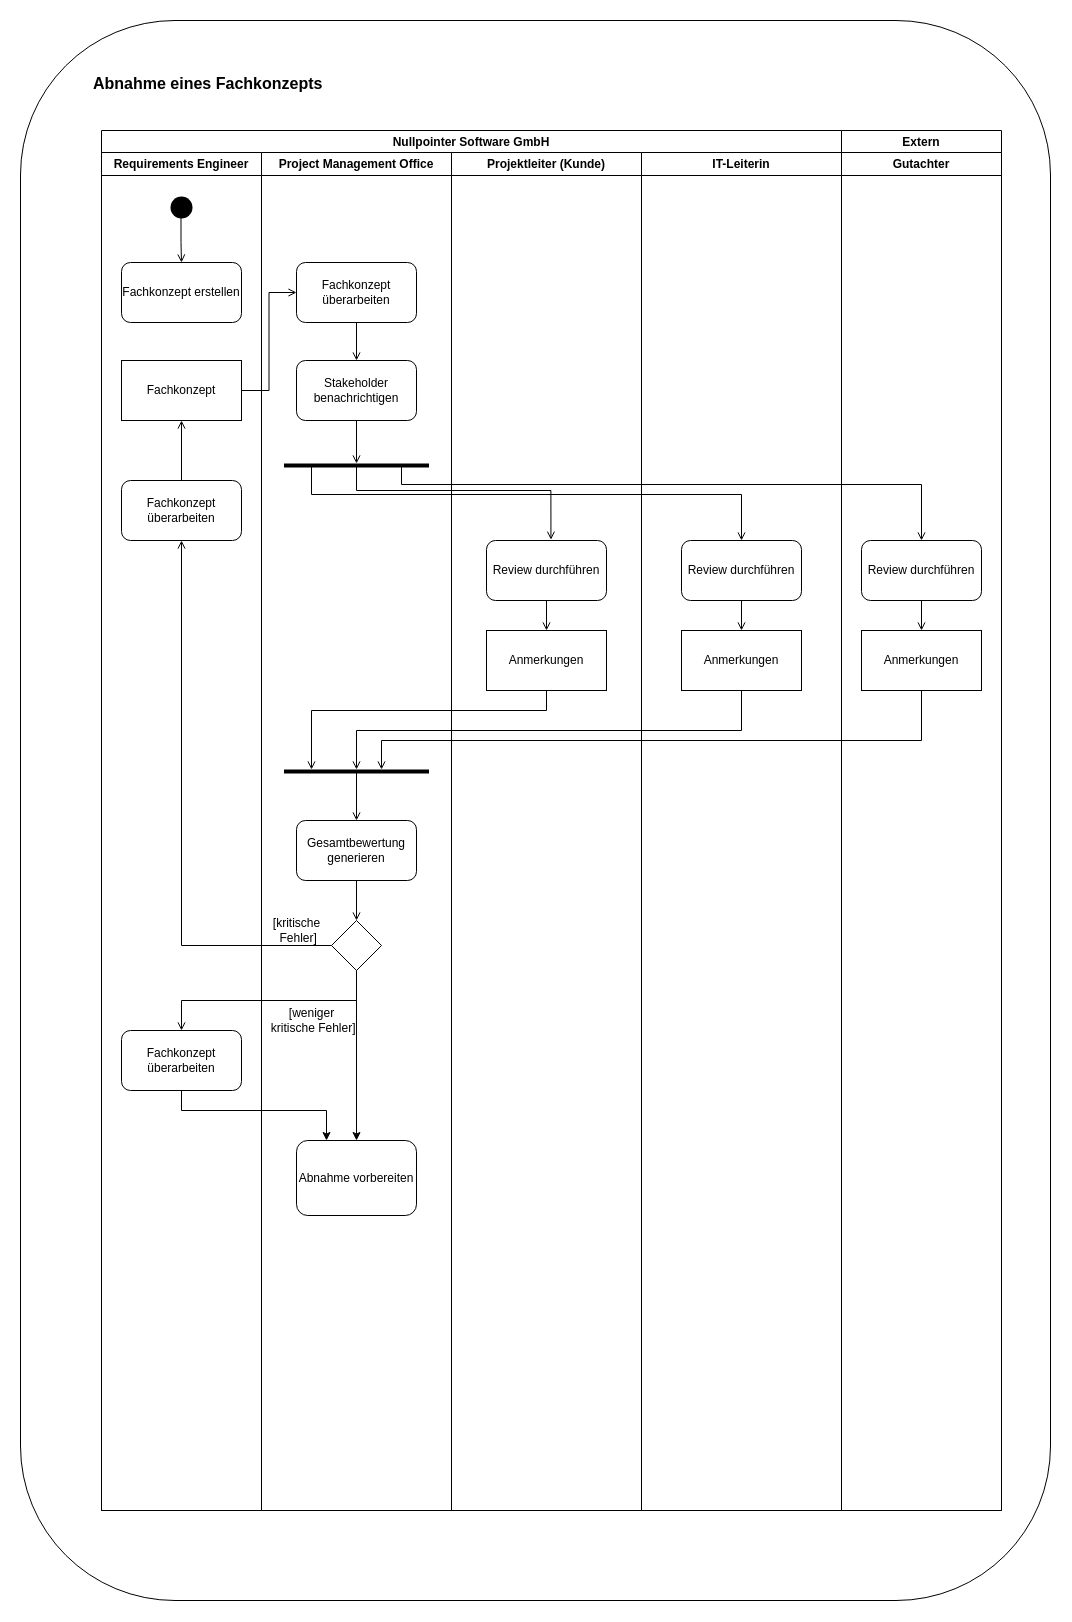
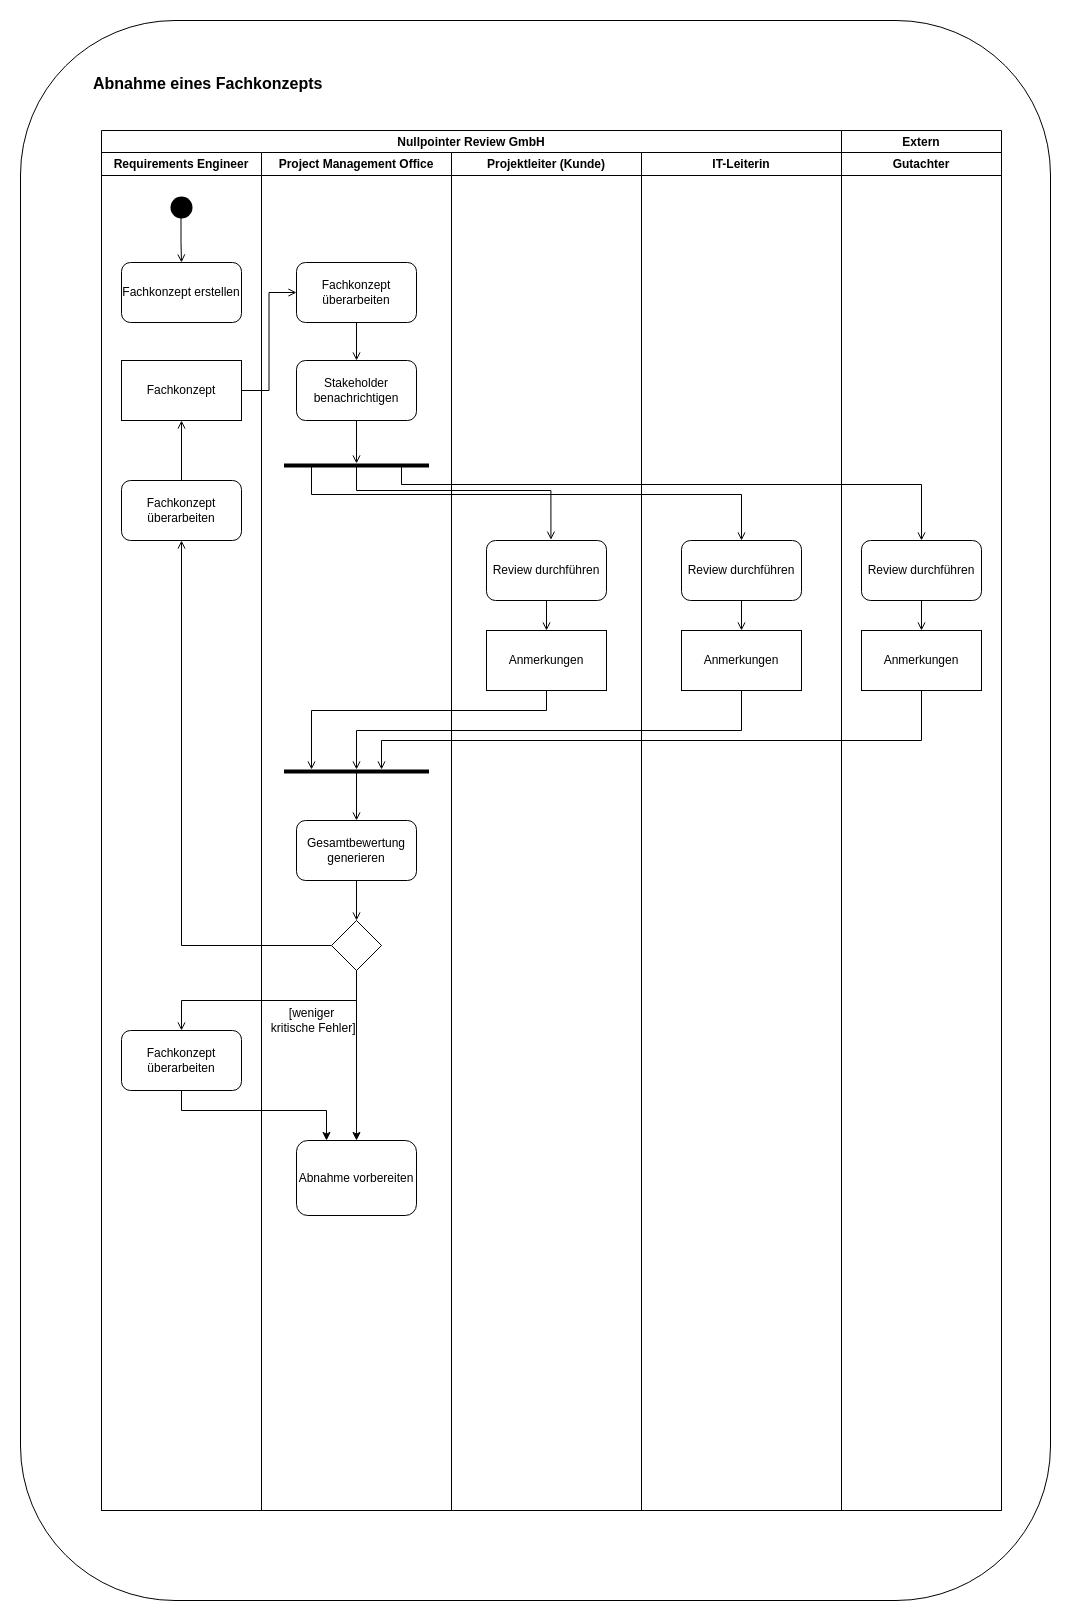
- <mxCell id="3" value="Nullpointer Software GmbH" style="swimlane;whiteSpace=wrap" parent="1" vertex="1"><mxGeometry x="101" y="130" width="740" height="1380" as="geometry" /></mxCell>
+ <mxCell id="3" value="Nullpointer Review GmbH" style="swimlane;whiteSpace=wrap" parent="1" vertex="1"><mxGeometry x="101" y="130" width="740" height="1380" as="geometry" /></mxCell>
- <mxCell id="24" value="[kritische&lt;div&gt;&amp;nbsp;Fehler]&lt;/div&gt;" style="text;html=1;align=center;verticalAlign=middle;resizable=0;points=[];autosize=1;strokeColor=none;fillColor=none;" vertex="1" parent="12"><mxGeometry y="758" width="70" height="40" as="geometry" /></mxCell>
